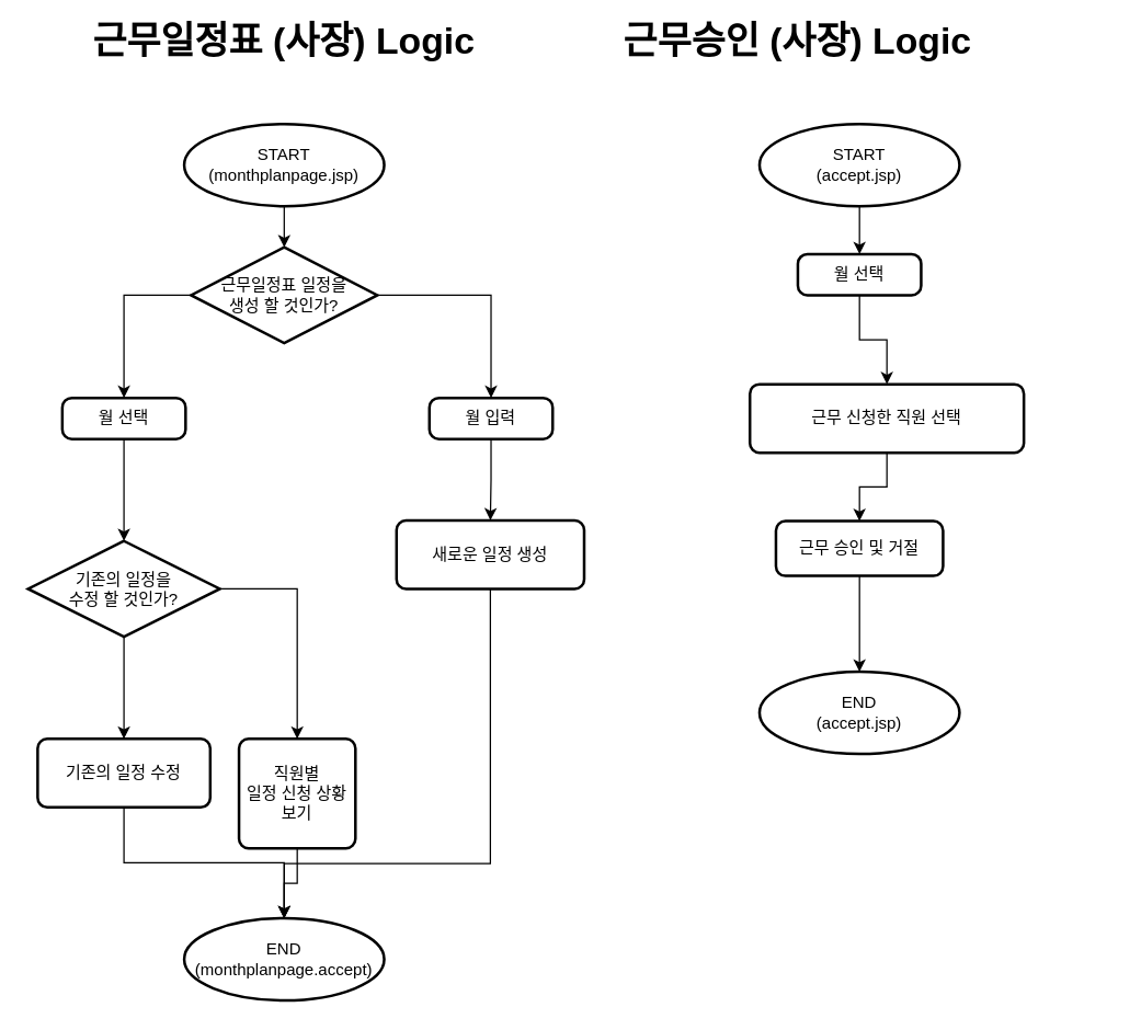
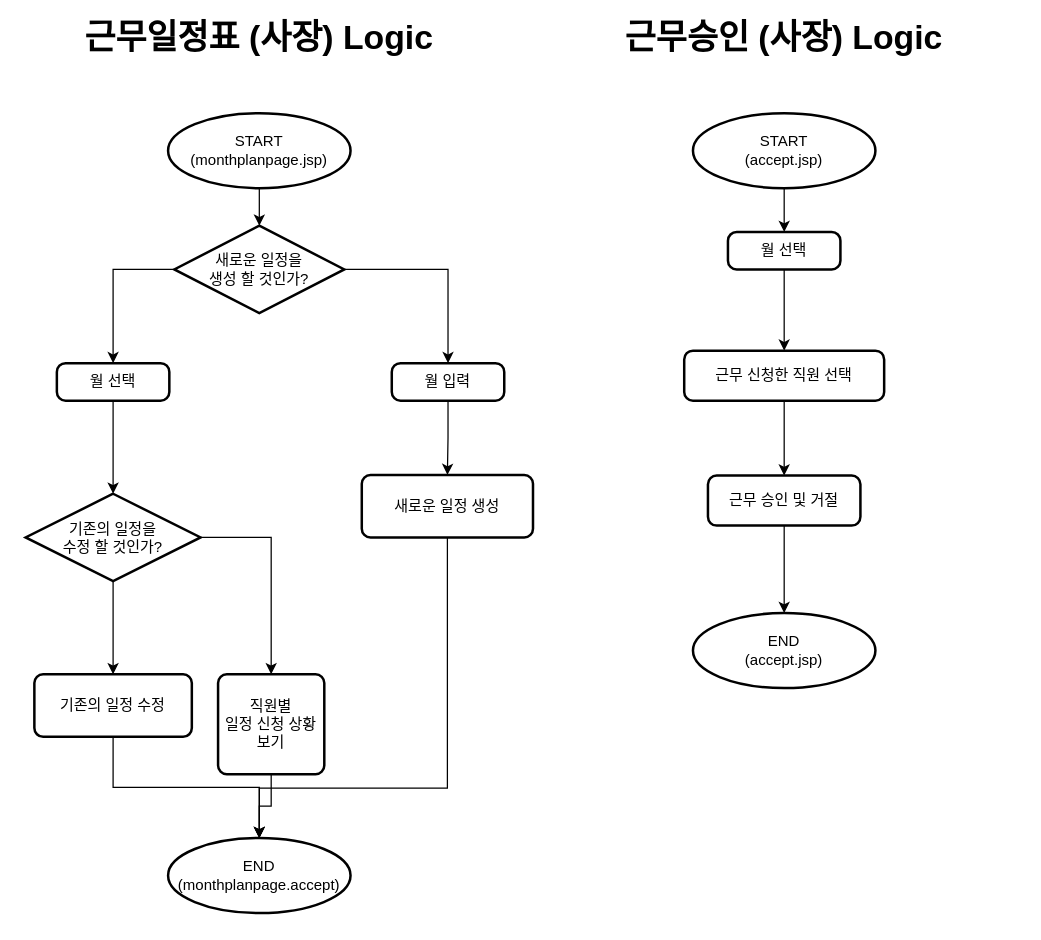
- <mxCell id="3" value="&lt;b&gt;&lt;font style=&quot;font-size: 27px&quot;&gt;근무승인 (사장) Logic&lt;/font&gt;&lt;/b&gt;" style="text;html=1;strokeColor=none;fillColor=none;align=center;verticalAlign=middle;whiteSpace=wrap;rounded=0;" vertex="1" parent="1"><mxGeometry x="398" y="20" width="368" height="20" as="geometry" /></mxCell>
+ <mxCell id="3" value="&lt;b&gt;&lt;font style=&quot;font-size: 27px&quot;&gt;근무승인 (사장) Logic&lt;/font&gt;&lt;/b&gt;" style="text;html=1;strokeColor=none;fillColor=none;align=center;verticalAlign=middle;whiteSpace=wrap;rounded=0;" vertex="1" parent="1"><mxGeometry x="443" y="20" width="368" height="20" as="geometry" /></mxCell>
- <mxCell id="14" value="근무일정표 일정을 &lt;br&gt;생성 할 것인가?" style="strokeWidth=2;html=1;shape=mxgraph.flowchart.decision;whiteSpace=wrap;" vertex="1" parent="1"><mxGeometry x="139" y="180" width="136" height="70" as="geometry" /></mxCell>
+ <mxCell id="14" value="새로운 일정을 &lt;br&gt;생성 할 것인가?" style="strokeWidth=2;html=1;shape=mxgraph.flowchart.decision;whiteSpace=wrap;" vertex="1" parent="1"><mxGeometry x="139" y="180" width="136" height="70" as="geometry" /></mxCell>
- <mxCell id="28" value="근무 신청한 직원 선택" style="rounded=1;whiteSpace=wrap;html=1;absoluteArcSize=1;arcSize=14;strokeWidth=2;" vertex="1" parent="1"><mxGeometry x="547" y="280" width="200" height="50" as="geometry" /></mxCell>
+ <mxCell id="28" value="근무 신청한 직원 선택" style="rounded=1;whiteSpace=wrap;html=1;absoluteArcSize=1;arcSize=14;strokeWidth=2;" vertex="1" parent="1"><mxGeometry x="547" y="280" width="160" height="40" as="geometry" /></mxCell>
